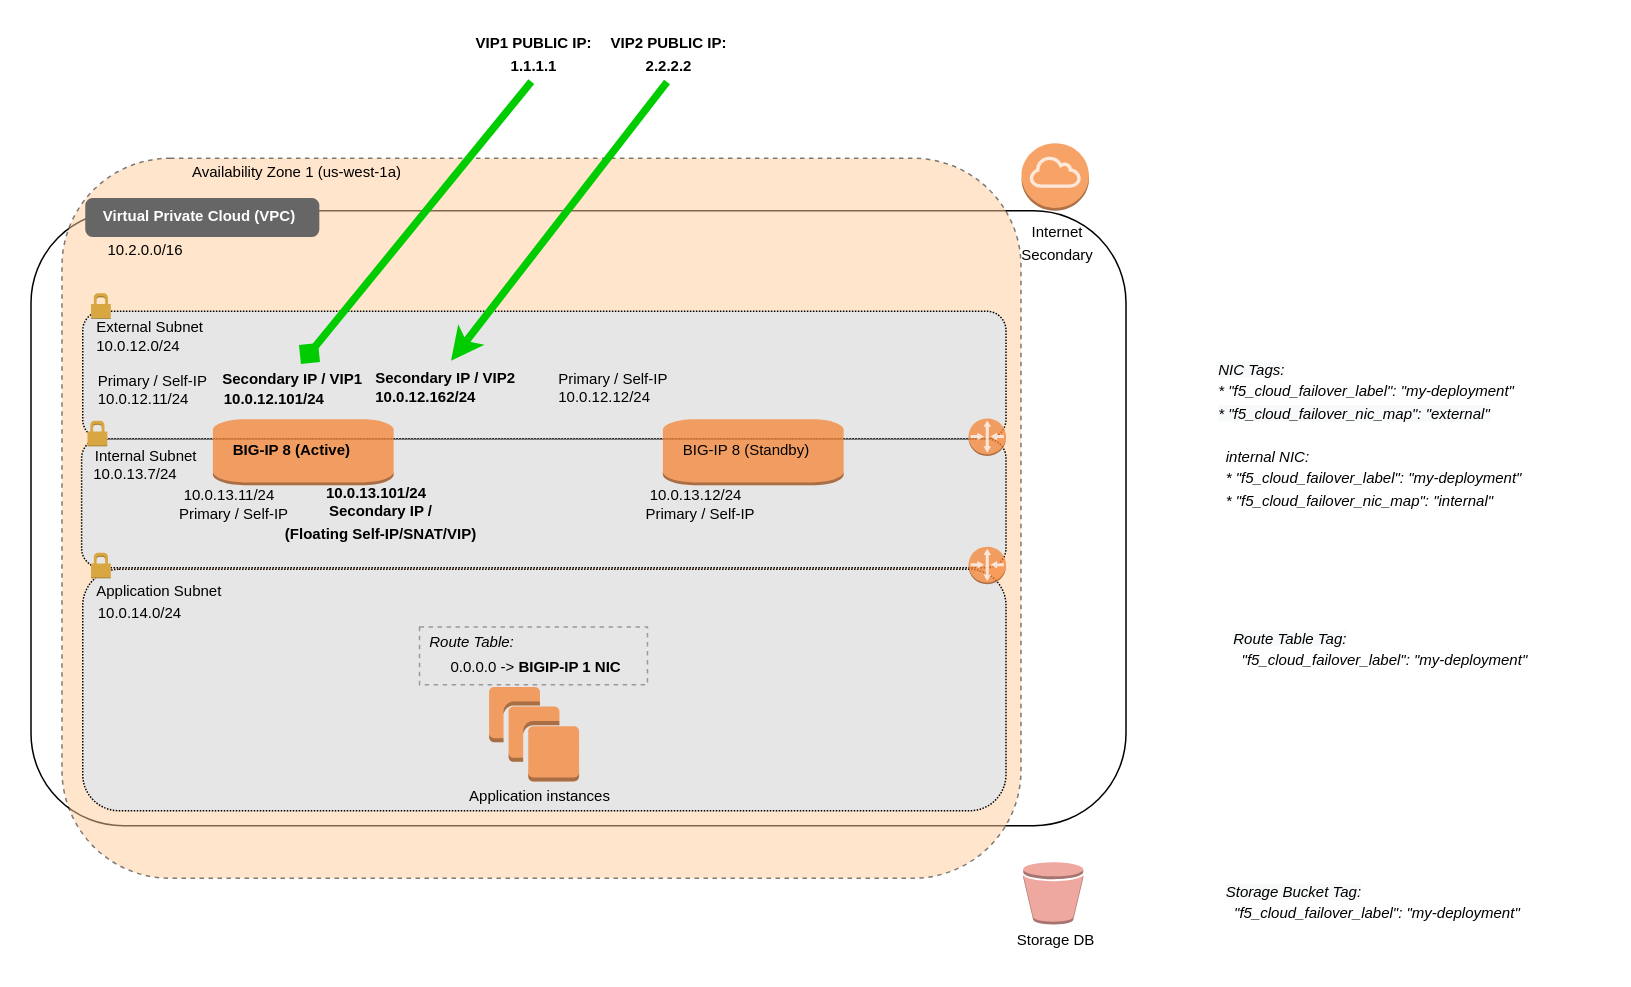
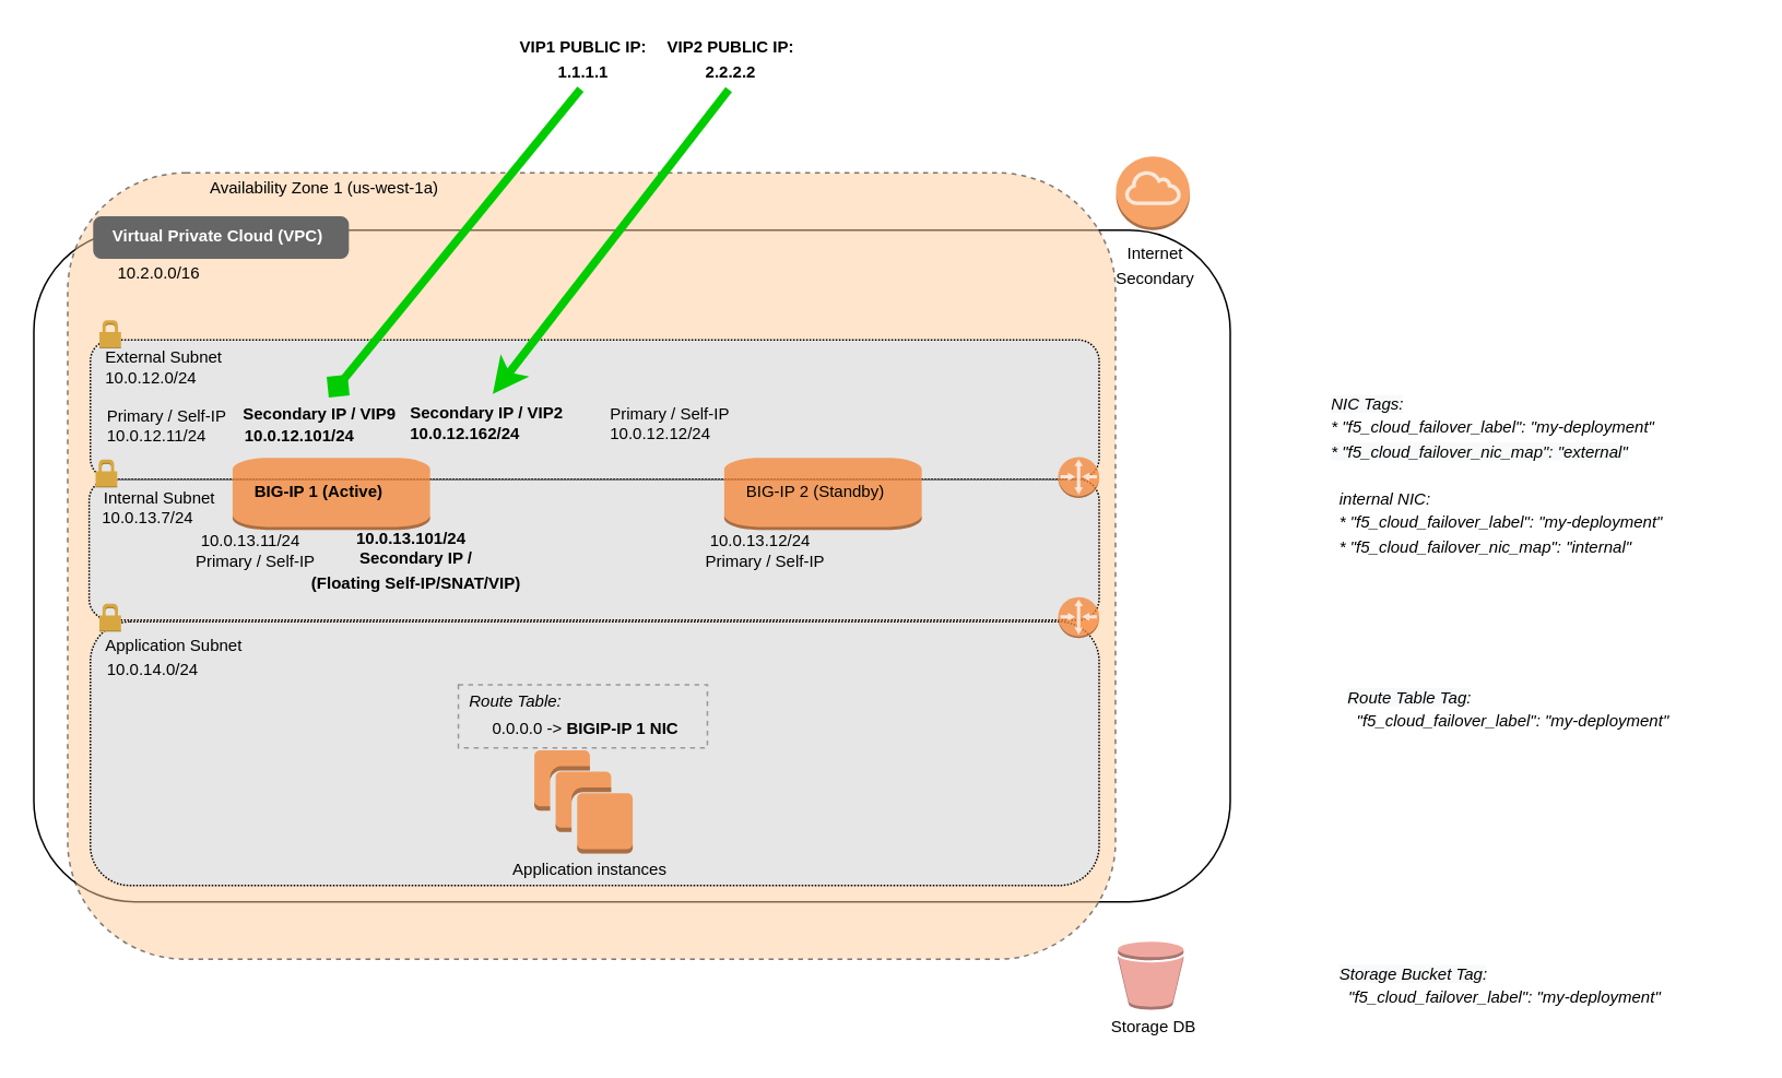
- <mxCell id="45" value="&lt;font style=&quot;font-size: 10px&quot;&gt;&lt;span&gt;Secondary IP / VIP1&lt;/span&gt;&lt;/font&gt;" style="text;html=1;align=left;verticalAlign=middle;resizable=0;points=[];autosize=1;fontStyle=1" parent="1" vertex="1"><mxGeometry x="145.724" y="241.999" width="110" height="20" as="geometry" /></mxCell>
+ <mxCell id="45" value="&lt;font style=&quot;font-size: 10px&quot;&gt;&lt;span&gt;Secondary IP / VIP9&lt;/span&gt;&lt;/font&gt;" style="text;html=1;align=left;verticalAlign=middle;resizable=0;points=[];autosize=1;fontStyle=1" parent="1" vertex="1"><mxGeometry x="145.724" y="241.999" width="110" height="20" as="geometry" /></mxCell>
- <mxCell id="23" value="&lt;font style=&quot;font-size: 10px&quot;&gt;&lt;b&gt;BIG-IP 8 (Active)&lt;/b&gt;&lt;/font&gt;" style="text;html=1;align=left;verticalAlign=middle;resizable=0;points=[];autosize=1;" parent="1" vertex="1"><mxGeometry x="152.764" y="288.999" width="90" height="20" as="geometry" /></mxCell>
+ <mxCell id="23" value="&lt;font style=&quot;font-size: 10px&quot;&gt;&lt;b&gt;BIG-IP 1 (Active)&lt;/b&gt;&lt;/font&gt;" style="text;html=1;align=left;verticalAlign=middle;resizable=0;points=[];autosize=1;" parent="1" vertex="1"><mxGeometry x="152.764" y="288.999" width="90" height="20" as="geometry" /></mxCell>
- <mxCell id="41" value="&lt;font style=&quot;font-size: 10px&quot;&gt;&lt;span&gt;BIG-IP 8 (Standby)&lt;/span&gt;&lt;/font&gt;" style="text;html=1;align=left;verticalAlign=middle;resizable=0;points=[];autosize=1;fontStyle=0" parent="1" vertex="1"><mxGeometry x="452.764" y="288.999" width="100" height="20" as="geometry" /></mxCell>
+ <mxCell id="41" value="&lt;font style=&quot;font-size: 10px&quot;&gt;&lt;span&gt;BIG-IP 2 (Standby)&lt;/span&gt;&lt;/font&gt;" style="text;html=1;align=left;verticalAlign=middle;resizable=0;points=[];autosize=1;fontStyle=0" parent="1" vertex="1"><mxGeometry x="452.764" y="288.999" width="100" height="20" as="geometry" /></mxCell>
